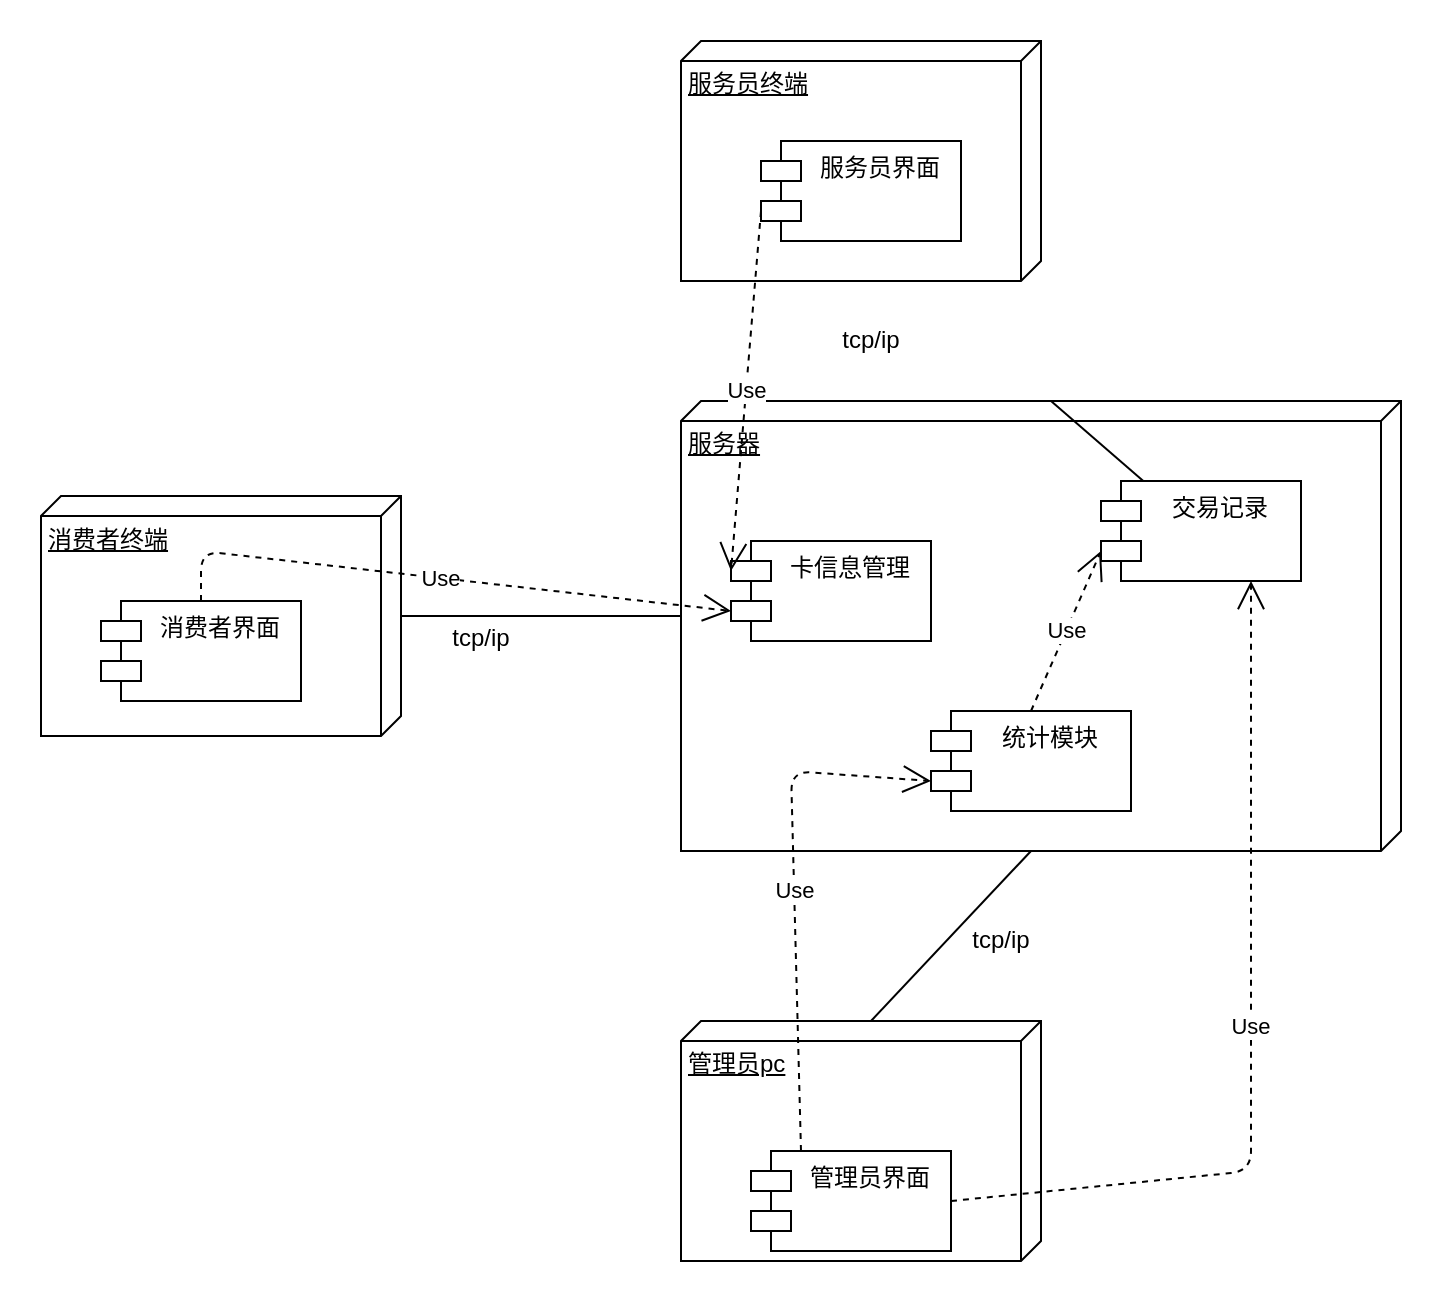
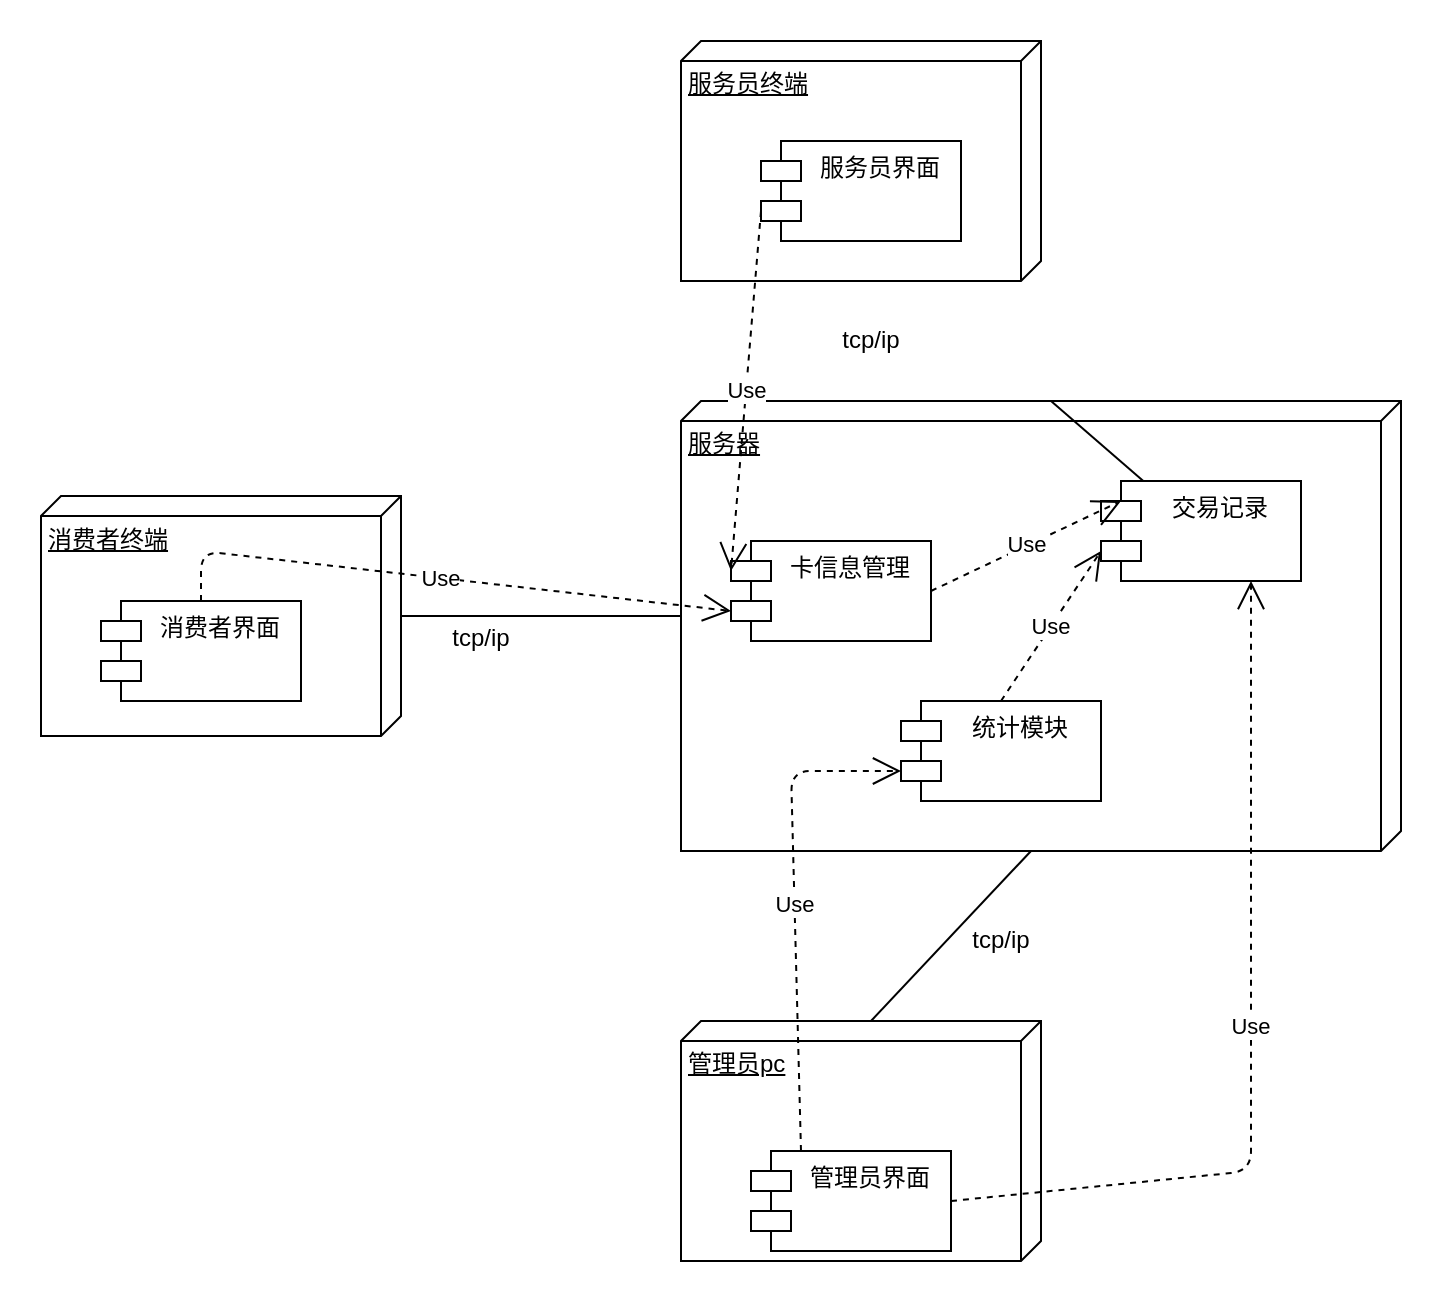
+ <mxCell id="18" value="Use" style="endArrow=open;endSize=12;dashed=1;html=1;exitX=1;exitY=0.5;exitDx=0;exitDy=0;entryX=0.1;entryY=0.2;entryDx=0;entryDy=0;entryPerimeter=0;" edge="1" parent="1" source="7" target="8"><mxGeometry width="160" relative="1" as="geometry"><mxPoint x="240" y="320" as="sourcePoint" /><mxPoint x="400" y="320" as="targetPoint" /><Array as="points" /></mxGeometry></mxCell>
- <mxCell id="9" value="统计模块" style="shape=module;align=left;spacingLeft=20;align=center;verticalAlign=top;" vertex="1" parent="1"><mxGeometry x="465" y="355" width="100" height="50" as="geometry" /></mxCell>
+ <mxCell id="9" value="统计模块" style="shape=module;align=left;spacingLeft=20;align=center;verticalAlign=top;" vertex="1" parent="1"><mxGeometry x="450" y="350" width="100" height="50" as="geometry" /></mxCell>
